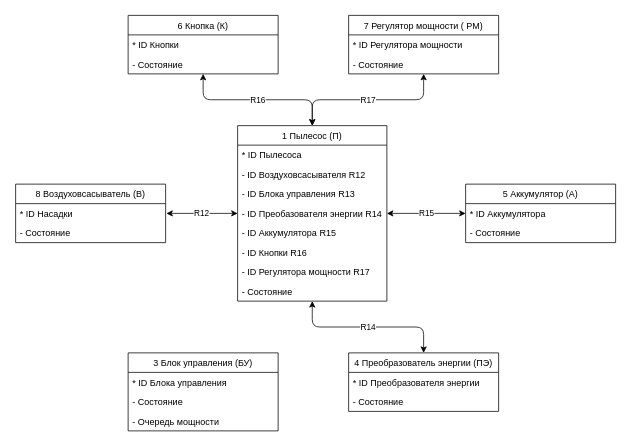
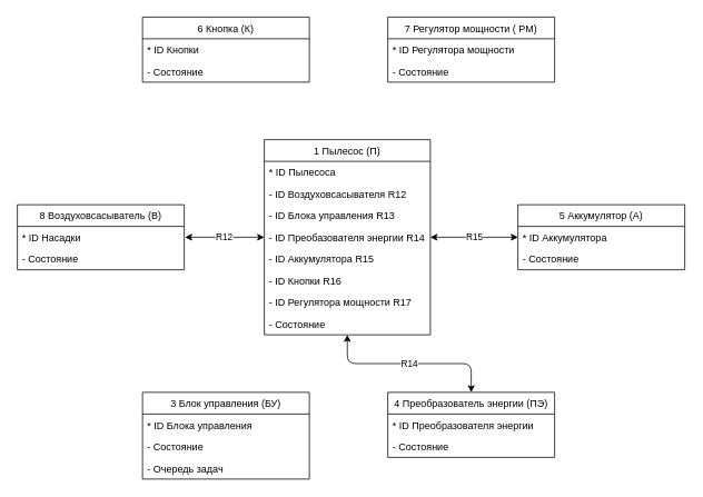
- <mxCell id="3" value="R16" style="edgeStyle=orthogonalEdgeStyle;orthogonalLoop=1;jettySize=auto;html=1;exitX=0.5;exitY=0;exitDx=0;exitDy=0;startArrow=classic;startFill=1;" parent="1" source="5" target="27" edge="1"><mxGeometry relative="1" as="geometry" /></mxCell>
- <mxCell id="4" value="R17" style="edgeStyle=orthogonalEdgeStyle;orthogonalLoop=1;jettySize=auto;html=1;exitX=0.5;exitY=0;exitDx=0;exitDy=0;startArrow=classic;startFill=1;" parent="1" source="5" target="30" edge="1"><mxGeometry relative="1" as="geometry" /></mxCell>
- <mxCell id="20" value="- Очередь мощности" style="text;strokeColor=none;fillColor=none;align=left;verticalAlign=top;spacingLeft=4;spacingRight=4;overflow=hidden;rotatable=0;points=[[0,0.5],[1,0.5]];portConstraint=eastwest;" vertex="1" parent="17"><mxGeometry y="78" width="200" height="26" as="geometry" /></mxCell>
+ <mxCell id="20" value="- Очередь задач" style="text;strokeColor=none;fillColor=none;align=left;verticalAlign=top;spacingLeft=4;spacingRight=4;overflow=hidden;rotatable=0;points=[[0,0.5],[1,0.5]];portConstraint=eastwest;" vertex="1" parent="17"><mxGeometry y="78" width="200" height="26" as="geometry" /></mxCell>
